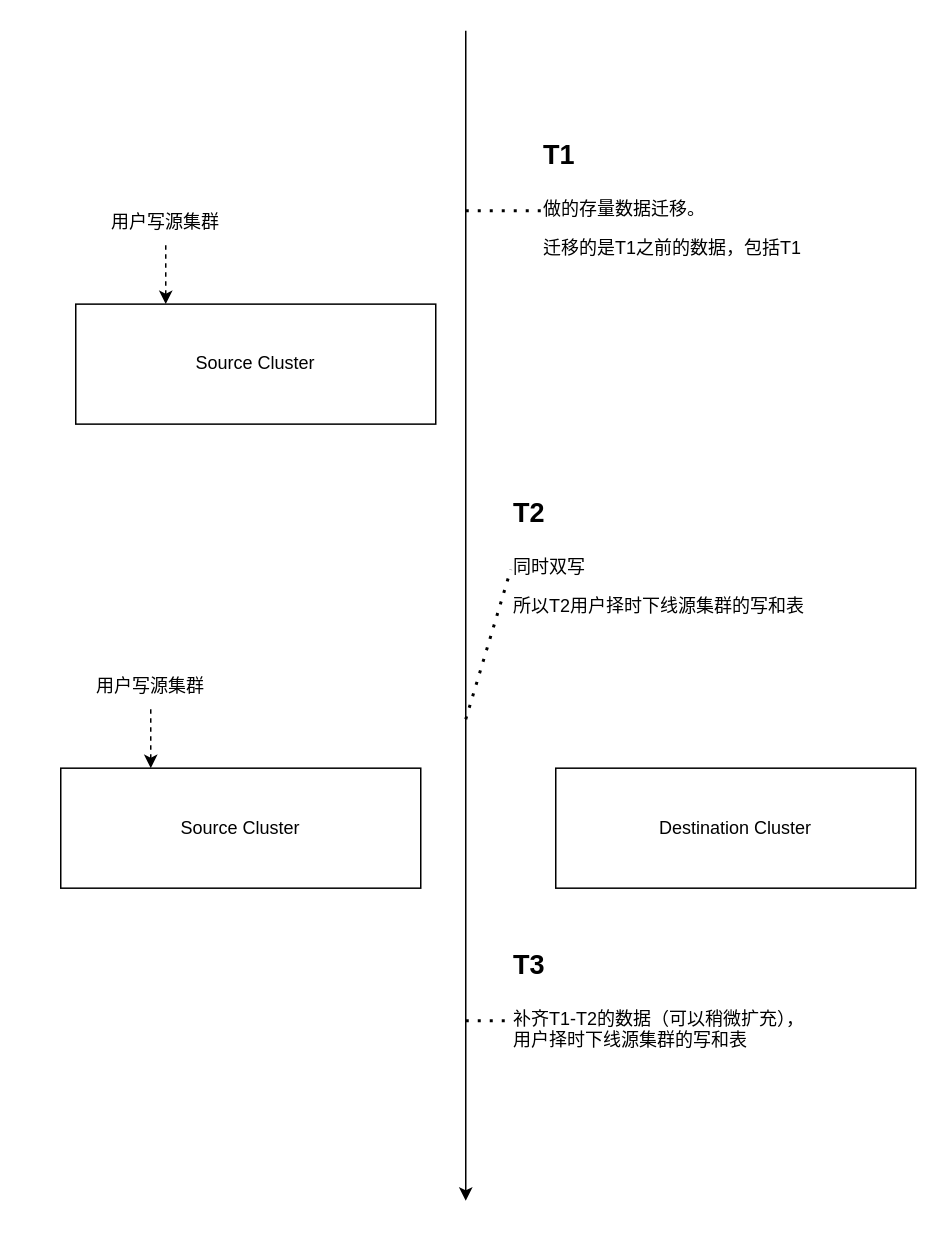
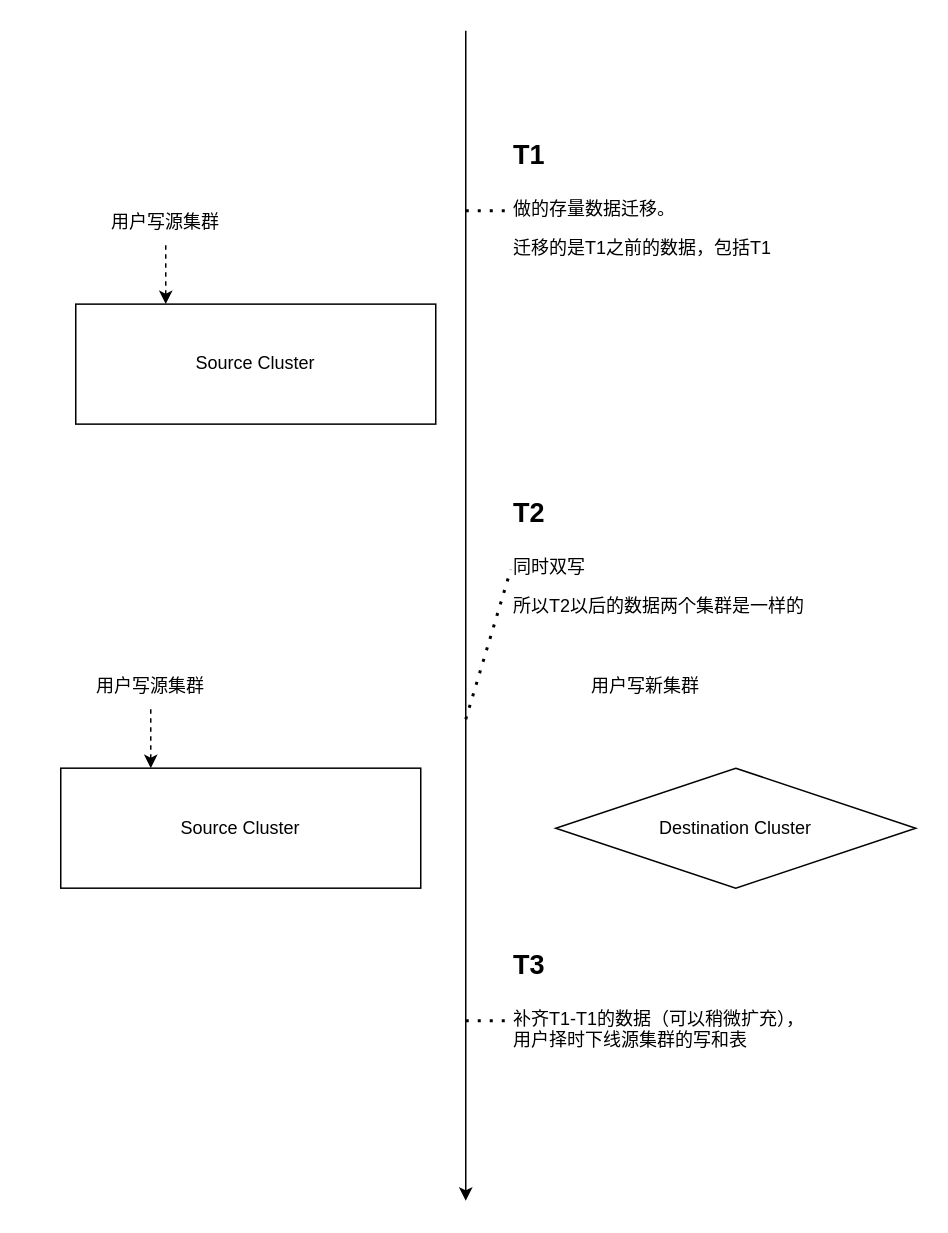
- <mxCell id="5" value="&lt;h1 style=&quot;margin-top: 0px;&quot;&gt;&lt;font style=&quot;font-size: 18px;&quot;&gt;T1&lt;/font&gt;&lt;/h1&gt;&lt;p&gt;做的存量数据迁移。&lt;/p&gt;&lt;p&gt;迁移的是T1之前的数据，包括T1&lt;/p&gt;" style="text;html=1;whiteSpace=wrap;overflow=hidden;rounded=0;" vertex="1" parent="1"><mxGeometry x="360" y="80" width="180" height="120" as="geometry" /></mxCell>
+ <mxCell id="5" value="&lt;h1 style=&quot;margin-top: 0px;&quot;&gt;&lt;font style=&quot;font-size: 18px;&quot;&gt;T1&lt;/font&gt;&lt;/h1&gt;&lt;p&gt;做的存量数据迁移。&lt;/p&gt;&lt;p&gt;迁移的是T1之前的数据，包括T1&lt;/p&gt;" style="text;html=1;whiteSpace=wrap;overflow=hidden;rounded=0;" vertex="1" parent="1"><mxGeometry x="340" y="80" width="180" height="120" as="geometry" /></mxCell>
- <mxCell id="8" value="&lt;h1 style=&quot;margin-top: 0px;&quot;&gt;&lt;font style=&quot;font-size: 18px;&quot;&gt;T2&lt;/font&gt;&lt;/h1&gt;&lt;p&gt;同时双写&lt;/p&gt;&lt;p&gt;所以T2用户择时下线源集群的写和表&lt;/p&gt;" style="text;html=1;whiteSpace=wrap;overflow=hidden;rounded=0;" vertex="1" parent="1"><mxGeometry x="340" y="319.25" width="210" height="120" as="geometry" /></mxCell>
+ <mxCell id="8" value="&lt;h1 style=&quot;margin-top: 0px;&quot;&gt;&lt;font style=&quot;font-size: 18px;&quot;&gt;T2&lt;/font&gt;&lt;/h1&gt;&lt;p&gt;同时双写&lt;/p&gt;&lt;p&gt;所以T2以后的数据两个集群是一样的&lt;/p&gt;" style="text;html=1;whiteSpace=wrap;overflow=hidden;rounded=0;" vertex="1" parent="1"><mxGeometry x="340" y="319.25" width="210" height="120" as="geometry" /></mxCell>
+ <mxCell id="14" value="用户写新集群" style="text;html=1;align=center;verticalAlign=middle;whiteSpace=wrap;rounded=0;" vertex="1" parent="1"><mxGeometry x="350" y="442.37" width="160" height="30" as="geometry" /></mxCell>
- <mxCell id="13" value="Destination Cluster" style="rounded=0;whiteSpace=wrap;html=1;" vertex="1" parent="1"><mxGeometry x="370" y="511.62" width="240" height="80" as="geometry" /></mxCell>
+ <mxCell id="13" value="Destination Cluster" style="rhombus;whiteSpace=wrap;html=1;" vertex="1" parent="1"><mxGeometry x="370" y="511.62" width="240" height="80" as="geometry" /></mxCell>
- <mxCell id="15" value="&lt;h1 style=&quot;margin-top: 0px;&quot;&gt;&lt;font style=&quot;font-size: 18px;&quot;&gt;T3&lt;/font&gt;&lt;/h1&gt;&lt;p&gt;补齐T1-T2的数据（可以稍微扩充），用户择时下线源集群的写和表&lt;/p&gt;" style="text;html=1;whiteSpace=wrap;overflow=hidden;rounded=0;" vertex="1" parent="1"><mxGeometry x="340" y="620" width="198" height="120" as="geometry" /></mxCell>
+ <mxCell id="15" value="&lt;h1 style=&quot;margin-top: 0px;&quot;&gt;&lt;font style=&quot;font-size: 18px;&quot;&gt;T3&lt;/font&gt;&lt;/h1&gt;&lt;p&gt;补齐T1-T1的数据（可以稍微扩充），用户择时下线源集群的写和表&lt;/p&gt;" style="text;html=1;whiteSpace=wrap;overflow=hidden;rounded=0;" vertex="1" parent="1"><mxGeometry x="340" y="620" width="198" height="120" as="geometry" /></mxCell>
